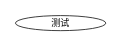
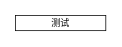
- <mxCell id="2" value="测试" style="ellipse;whiteSpace=wrap;html=1;" vertex="1" parent="1"><mxGeometry x="20" y="20" width="120" height="20" as="geometry" /></mxCell>
+ <mxCell id="2" value="测试" style="rounded=0;whiteSpace=wrap;html=1;" vertex="1" parent="1"><mxGeometry x="20" y="20" width="120" height="20" as="geometry" /></mxCell>
